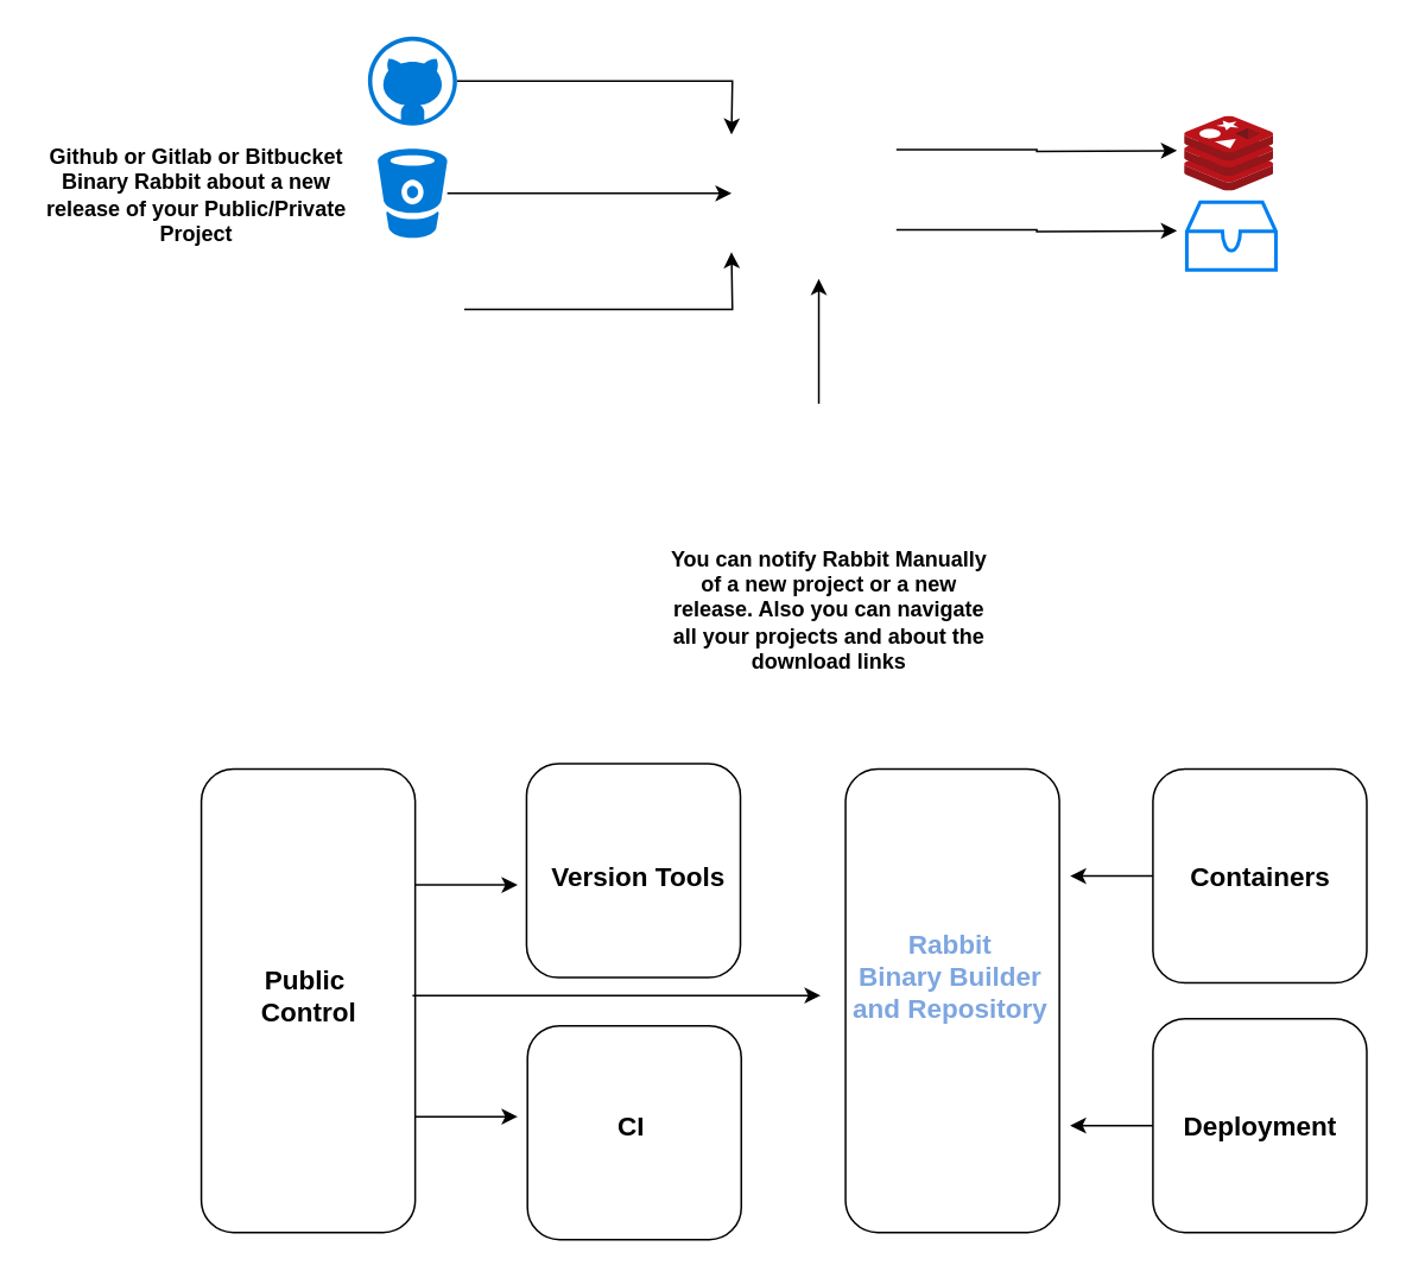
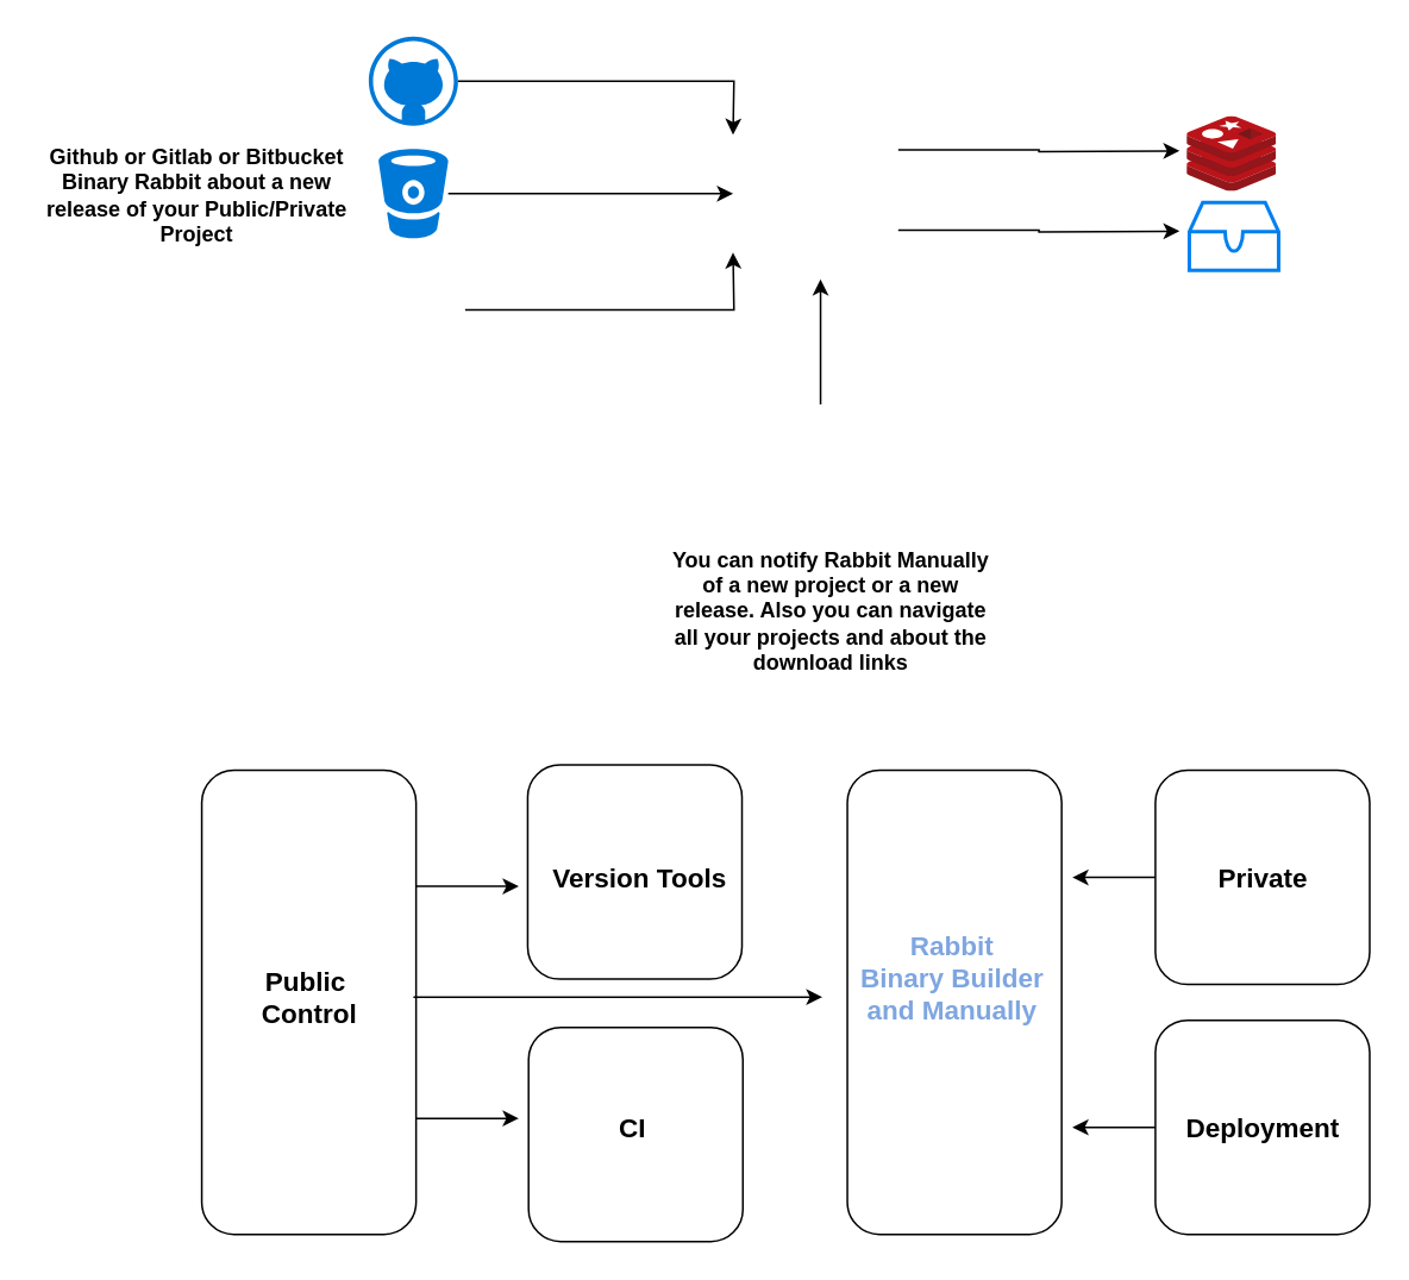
- <mxCell id="29" value="&lt;font style=&quot;font-size: 15px&quot;&gt;Containers&lt;/font&gt;&lt;br&gt;" style="text;html=1;strokeColor=none;fillColor=none;align=center;verticalAlign=middle;whiteSpace=wrap;rounded=0;fontStyle=1" parent="1" vertex="1"><mxGeometry x="646.5" y="445" width="120" height="92" as="geometry" /></mxCell>
+ <mxCell id="29" value="&lt;font style=&quot;font-size: 15px&quot;&gt;Private&lt;/font&gt;&lt;br&gt;" style="text;html=1;strokeColor=none;fillColor=none;align=center;verticalAlign=middle;whiteSpace=wrap;rounded=0;fontStyle=1" parent="1" vertex="1"><mxGeometry x="646.5" y="445" width="120" height="92" as="geometry" /></mxCell>
- <mxCell id="27" value="&lt;font style=&quot;font-size: 15px&quot; color=&quot;#7ea6e0&quot;&gt;Rabbit Binary&amp;nbsp;Builder and Repository&lt;/font&gt;&lt;br&gt;" style="text;html=1;strokeColor=none;fillColor=none;align=center;verticalAlign=middle;whiteSpace=wrap;rounded=0;fontStyle=1" parent="1" vertex="1"><mxGeometry x="472.5" y="501" width="120" height="92" as="geometry" /></mxCell>
+ <mxCell id="27" value="&lt;font style=&quot;font-size: 15px&quot; color=&quot;#7ea6e0&quot;&gt;Rabbit Binary&amp;nbsp;Builder and Manually&lt;/font&gt;&lt;br&gt;" style="text;html=1;strokeColor=none;fillColor=none;align=center;verticalAlign=middle;whiteSpace=wrap;rounded=0;fontStyle=1" parent="1" vertex="1"><mxGeometry x="472.5" y="501" width="120" height="92" as="geometry" /></mxCell>
